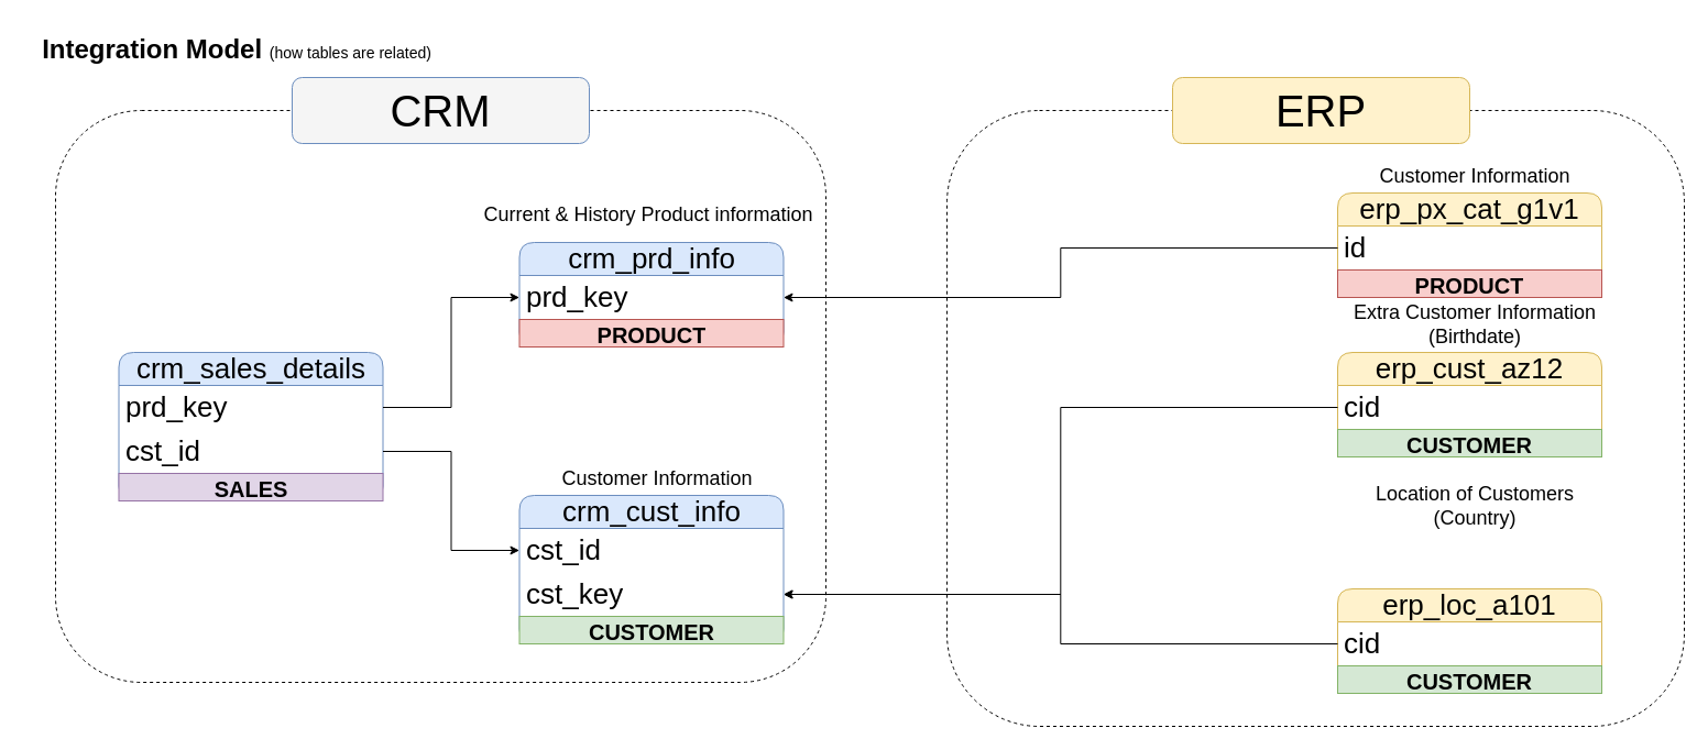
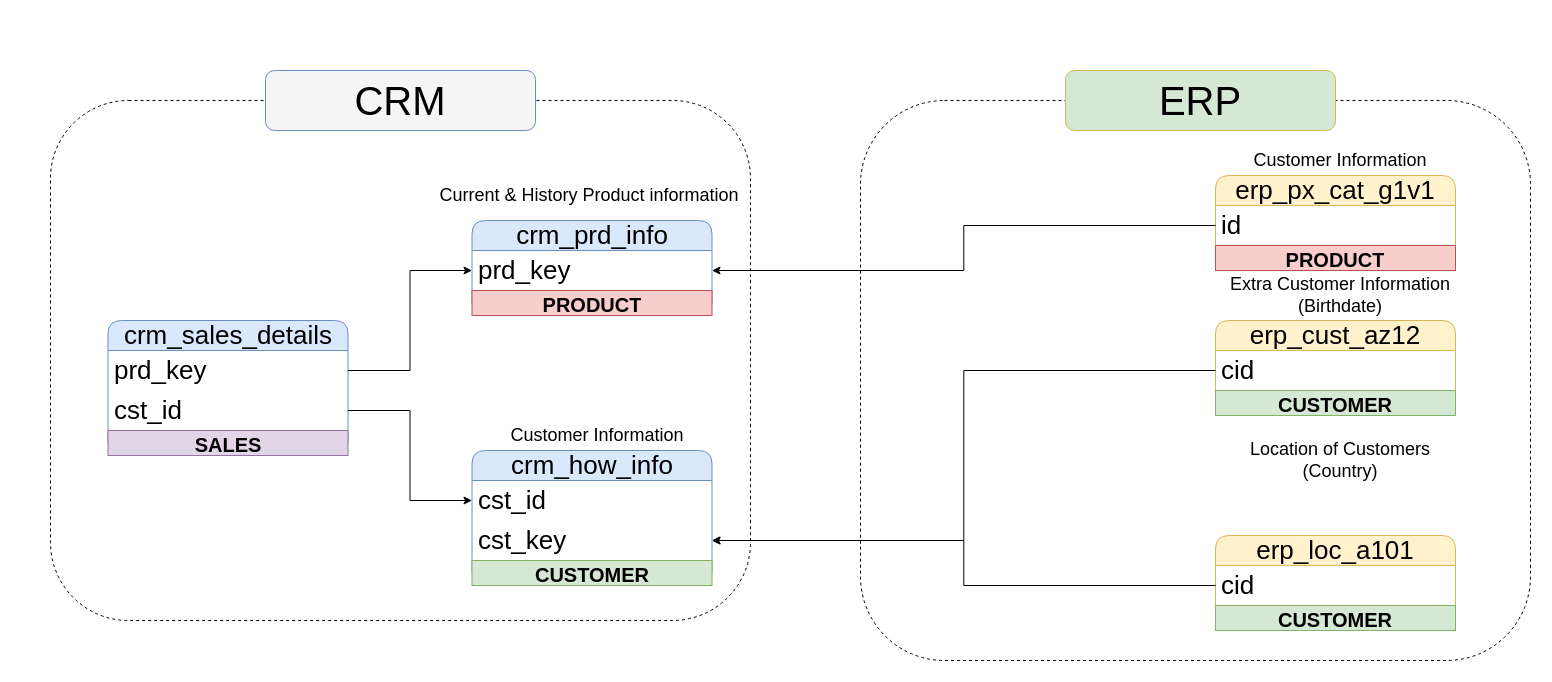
- <mxCell id="4" value="&lt;font style=&quot;font-weight: bold; font-size: 24px;&quot;&gt;Integration Model &lt;/font&gt;&lt;font style=&quot;font-size: 14px;&quot;&gt;(how tables are related)&lt;/font&gt;" style="text;html=1;align=center;verticalAlign=middle;whiteSpace=wrap;rounded=0;" parent="1" vertex="1"><mxGeometry x="20" y="20" width="390" height="50" as="geometry" /></mxCell>
- <mxCell id="36" value="&lt;span style=&quot;font-size: 40px;&quot;&gt;ERP&lt;/span&gt;" style="rounded=1;whiteSpace=wrap;html=1;fillColor=#fff2cc;strokeColor=#d6b656;" parent="1" vertex="1"><mxGeometry x="1065" y="70" width="270" height="60" as="geometry" /></mxCell>
+ <mxCell id="36" value="&lt;span style=&quot;font-size: 40px;&quot;&gt;ERP&lt;/span&gt;" style="rounded=1;whiteSpace=wrap;html=1;fillColor=#d5e8d4;strokeColor=#d6b656;" parent="1" vertex="1"><mxGeometry x="1065" y="70" width="270" height="60" as="geometry" /></mxCell>
- <mxCell id="5" value="&lt;font style=&quot;font-size: 26px;&quot;&gt;crm_cust_info&lt;/font&gt;" style="swimlane;fontStyle=0;childLayout=stackLayout;horizontal=1;startSize=30;horizontalStack=0;resizeParent=1;resizeParentMax=0;resizeLast=0;collapsible=1;marginBottom=0;whiteSpace=wrap;html=1;rounded=1;fillColor=#dae8fc;strokeColor=#6c8ebf;" parent="1" vertex="1"><mxGeometry x="471.5" y="450" width="240" height="135" as="geometry" /></mxCell>
+ <mxCell id="5" value="&lt;font style=&quot;font-size: 26px;&quot;&gt;crm_how_info&lt;/font&gt;" style="swimlane;fontStyle=0;childLayout=stackLayout;horizontal=1;startSize=30;horizontalStack=0;resizeParent=1;resizeParentMax=0;resizeLast=0;collapsible=1;marginBottom=0;whiteSpace=wrap;html=1;rounded=1;fillColor=#dae8fc;strokeColor=#6c8ebf;" parent="1" vertex="1"><mxGeometry x="471.5" y="450" width="240" height="135" as="geometry" /></mxCell>
